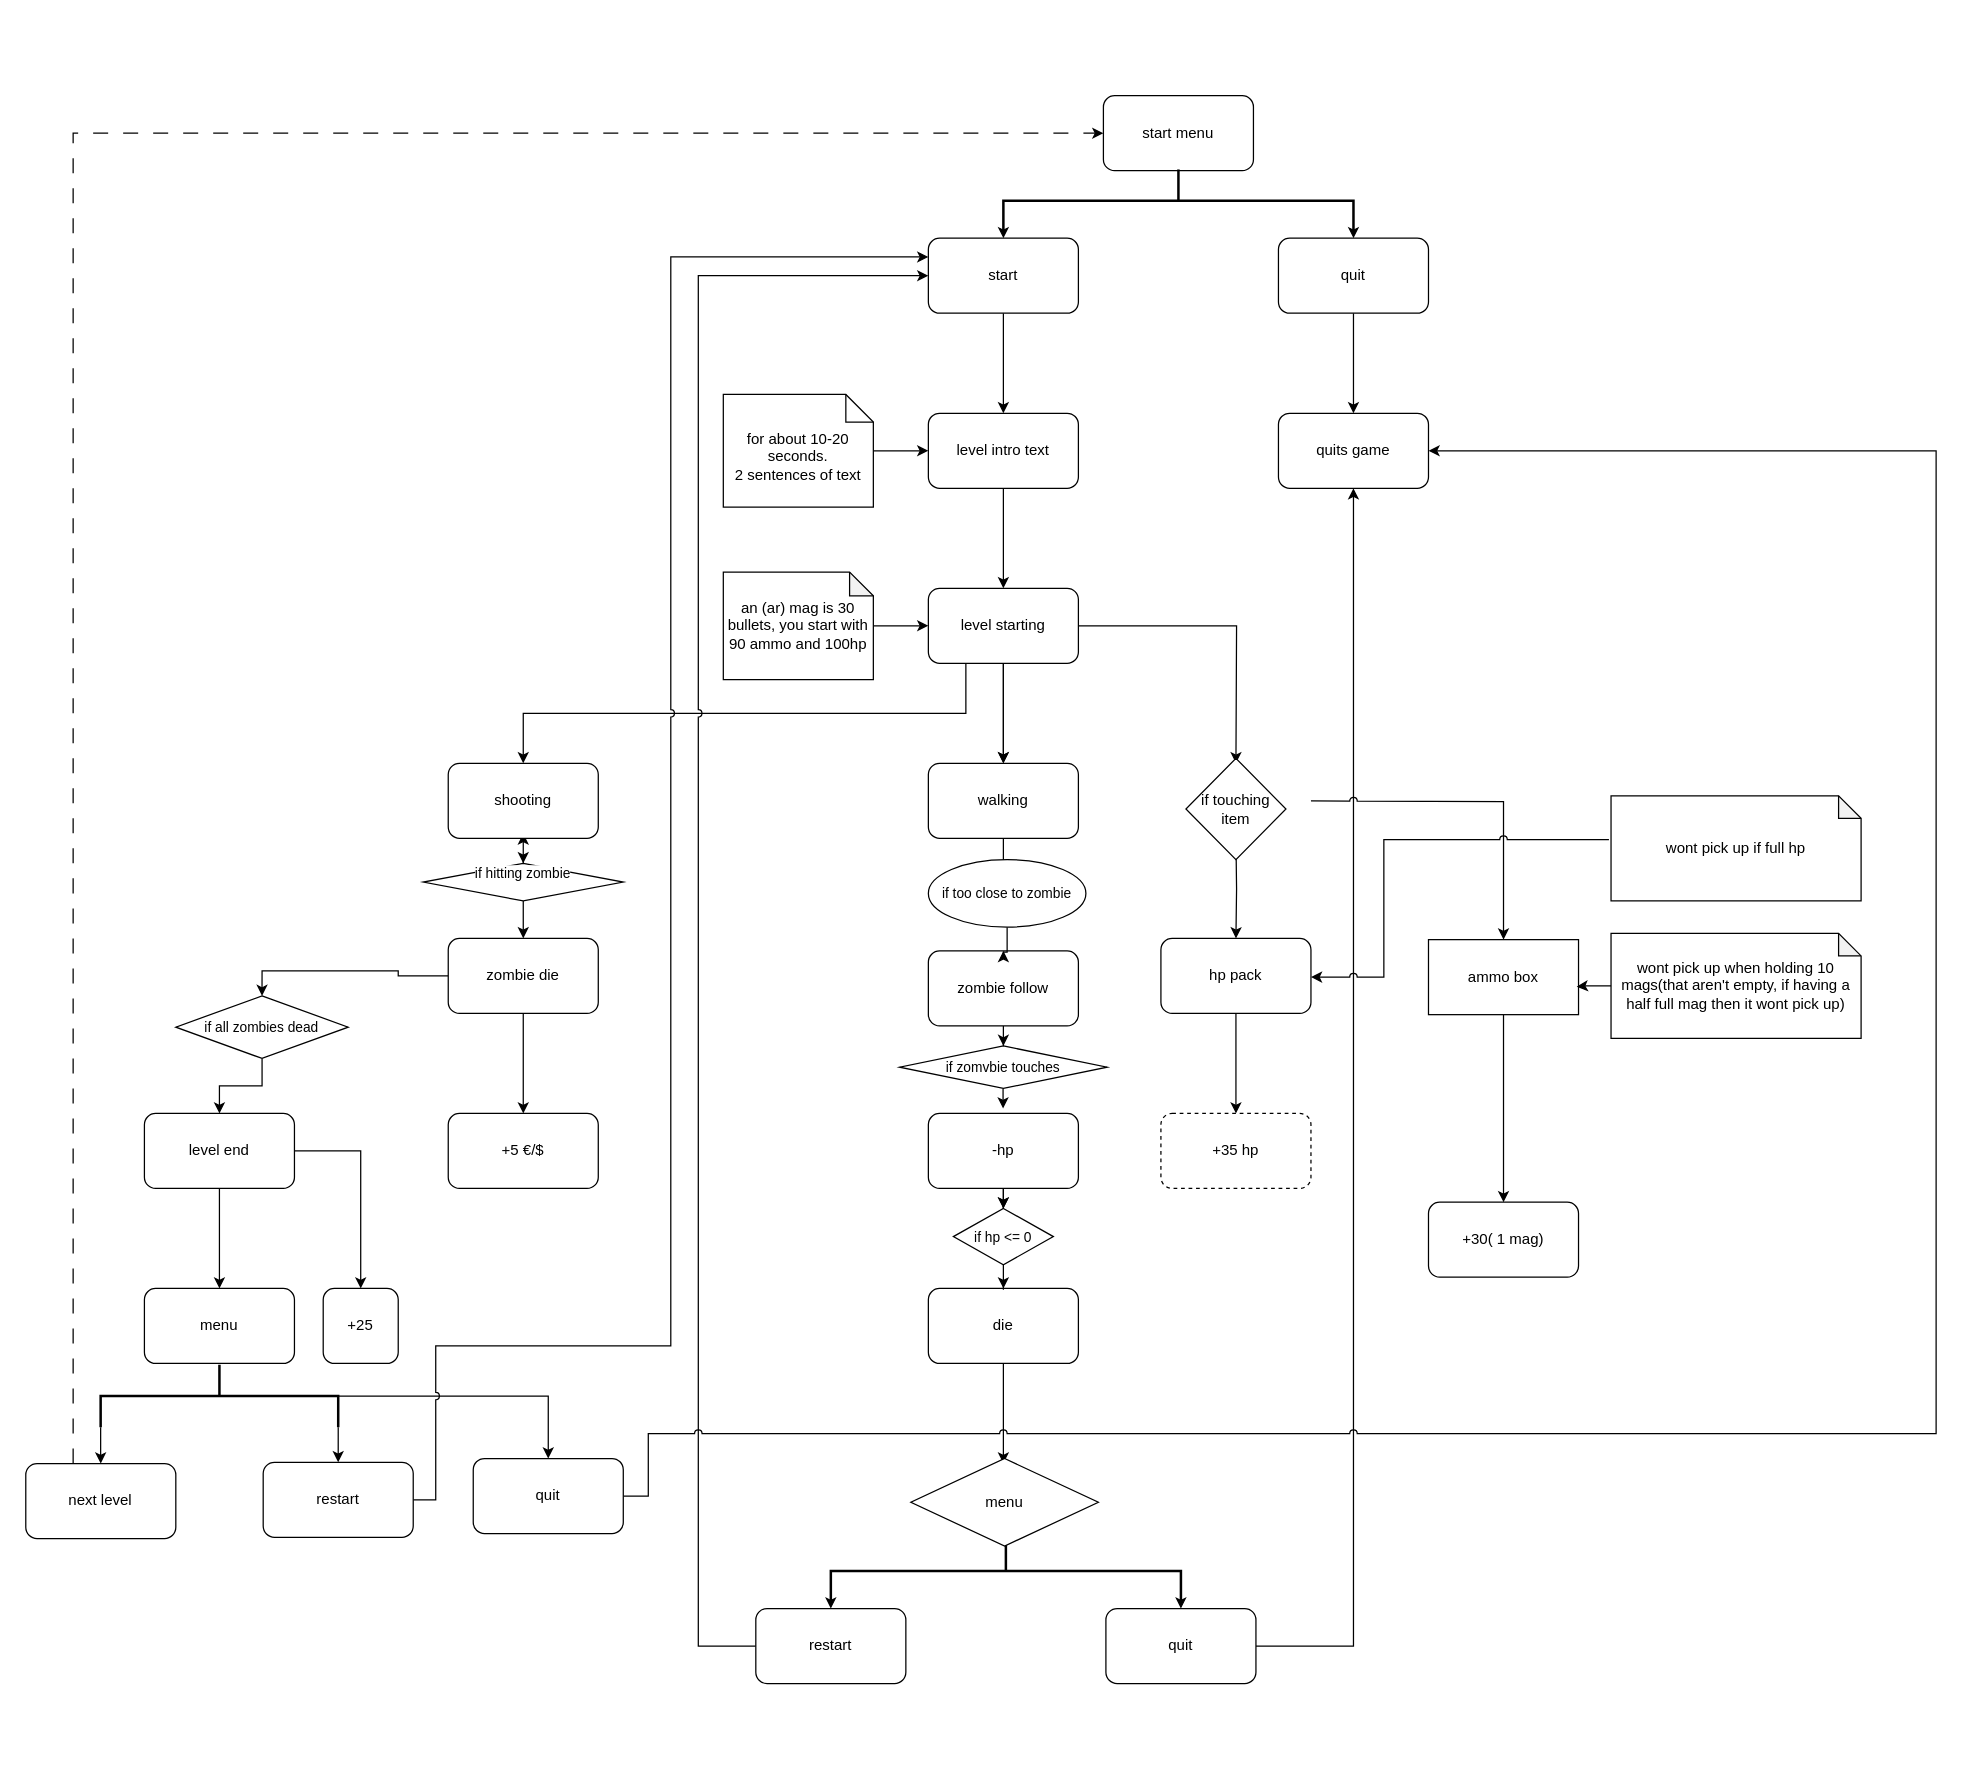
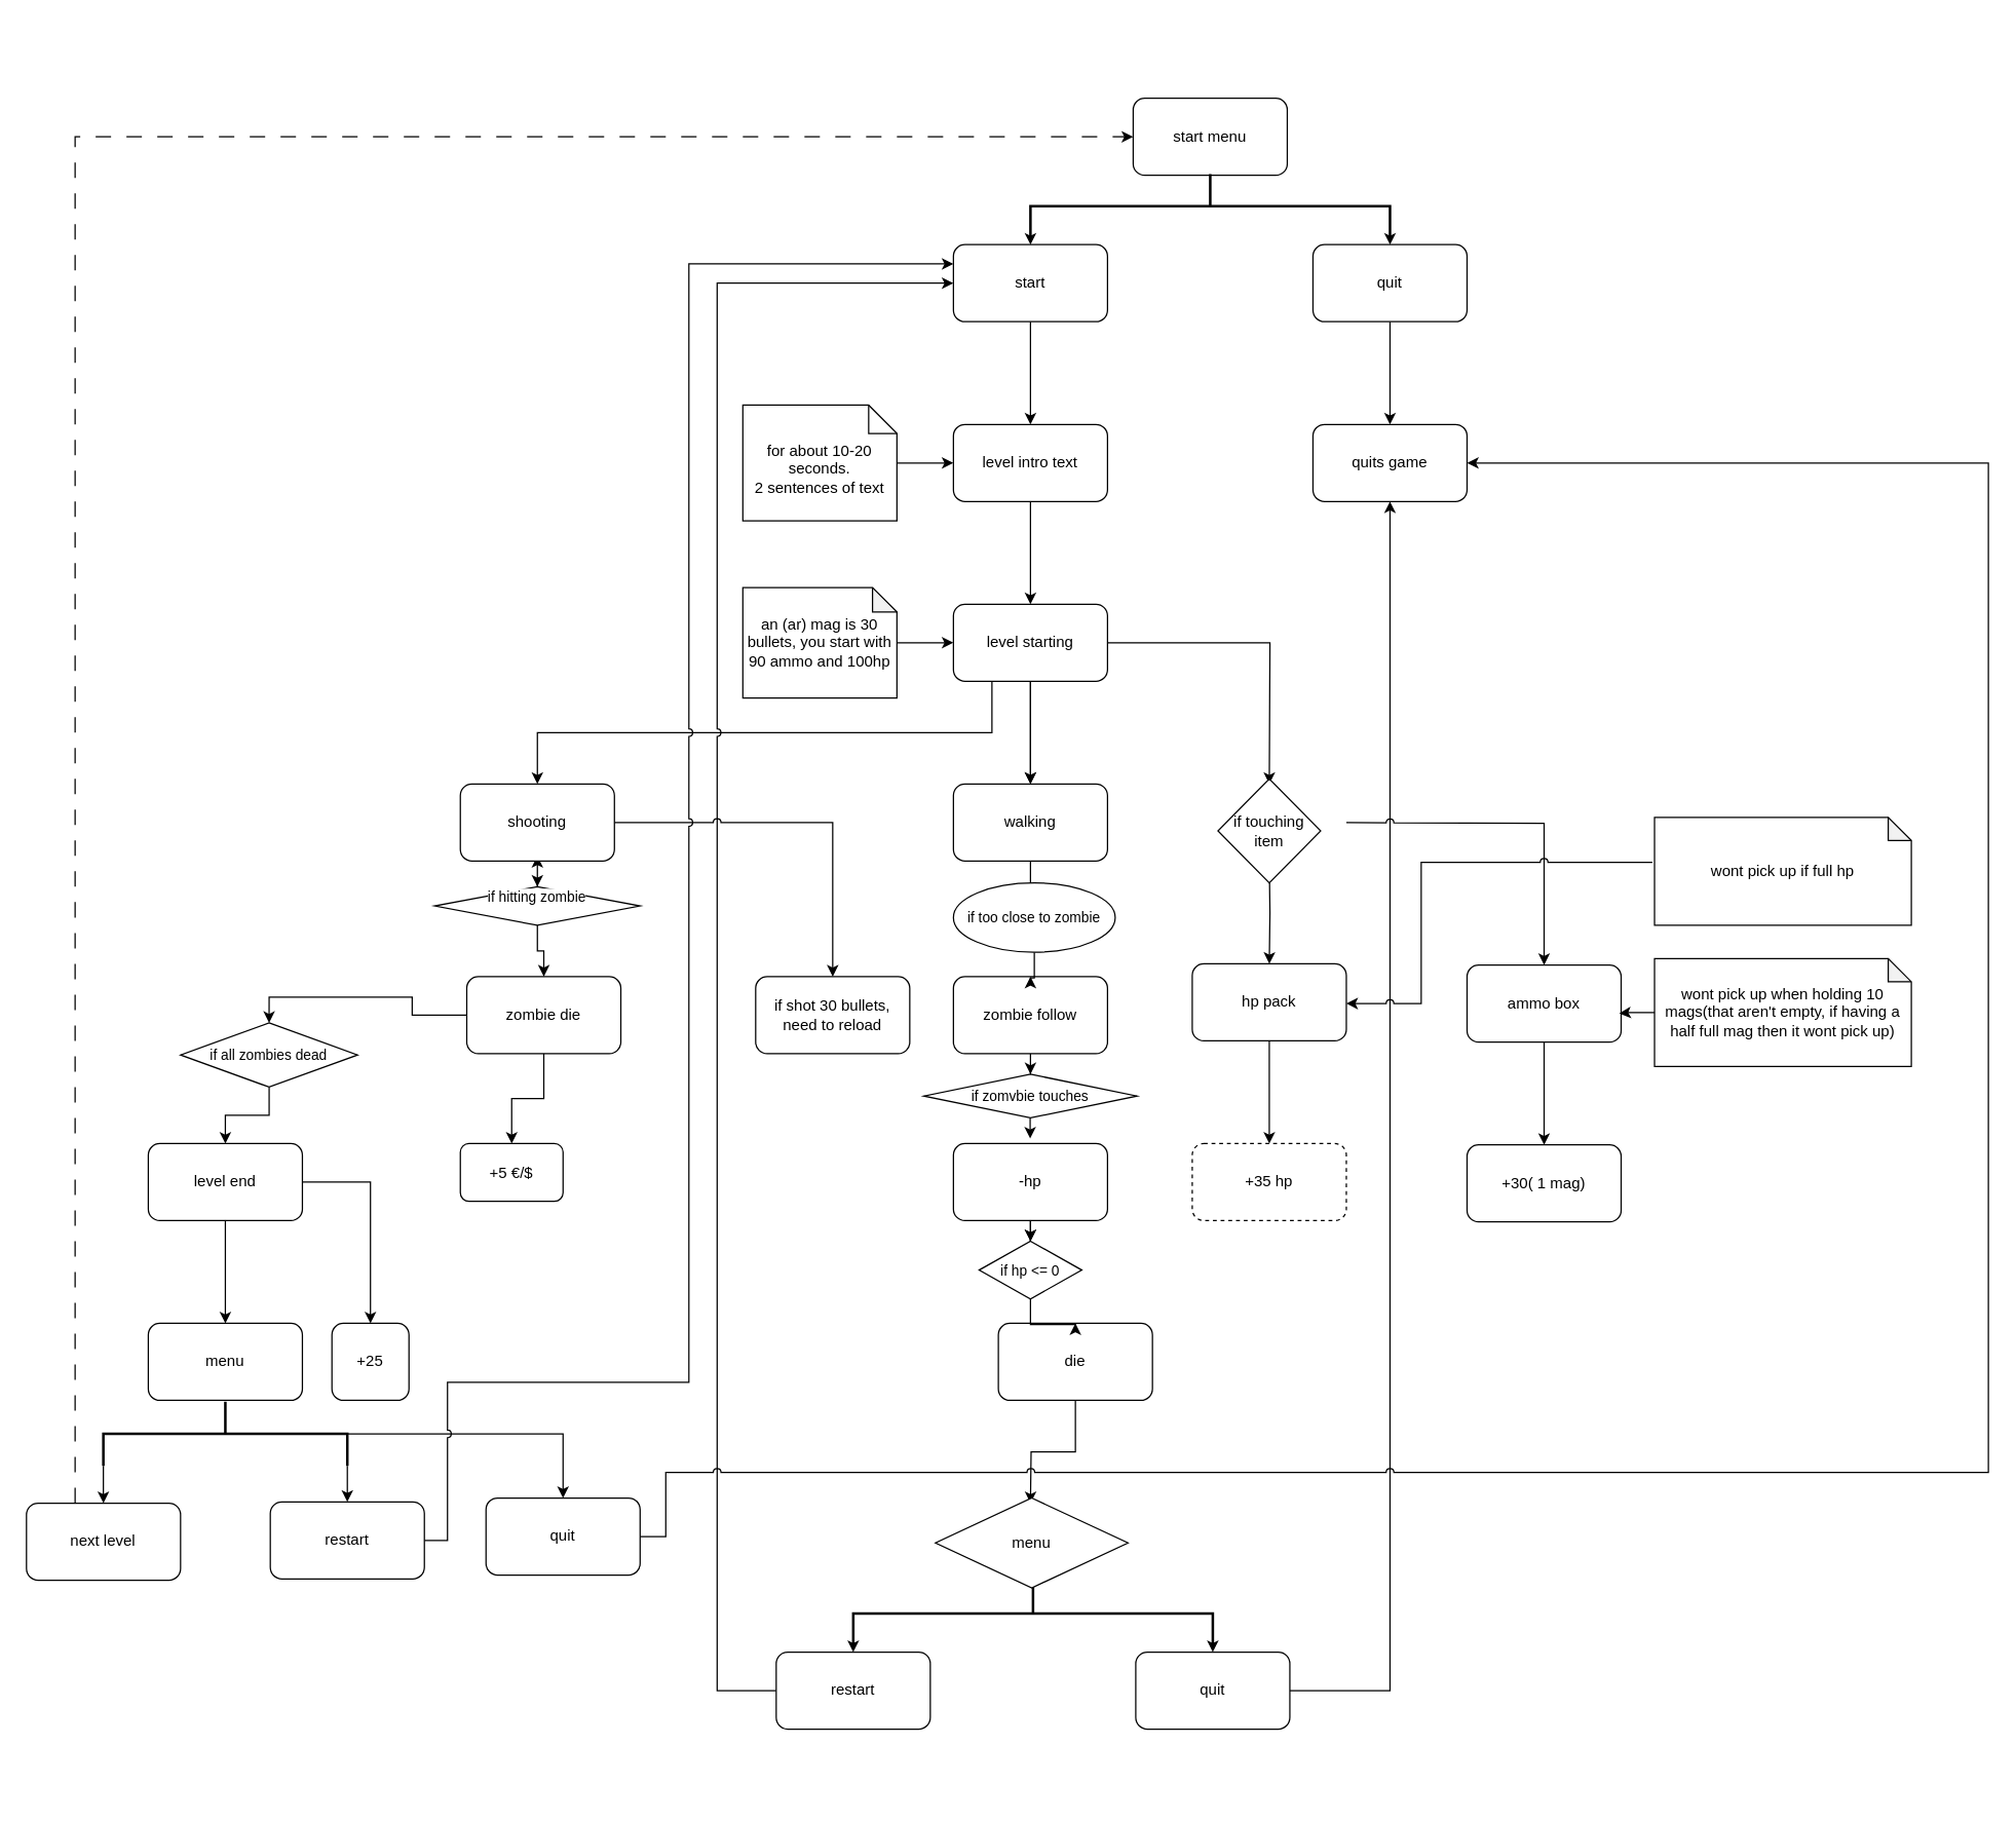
+ <mxCell id="51" style="edgeStyle=orthogonalEdgeStyle;rounded=0;orthogonalLoop=1;jettySize=auto;html=1;jumpStyle=arc;" parent="1" source="53" target="58" edge="1"><mxGeometry relative="1" as="geometry"><mxPoint x="248" y="756" as="targetPoint" /></mxGeometry></mxCell>
- <mxCell id="56" value="zombie die" style="whiteSpace=wrap;html=1;rounded=1;" parent="1" vertex="1"><mxGeometry x="358" y="750" width="120" height="60" as="geometry" /></mxCell>
+ <mxCell id="56" value="zombie die" style="whiteSpace=wrap;html=1;rounded=1;" parent="1" vertex="1"><mxGeometry x="363" y="760" width="120" height="60" as="geometry" /></mxCell>
- <mxCell id="42" value="ammo box" style="whiteSpace=wrap;html=1;rounded=0;" parent="1" vertex="1"><mxGeometry x="1142" y="751" width="120" height="60" as="geometry" /></mxCell>
+ <mxCell id="42" value="ammo box" style="whiteSpace=wrap;html=1;rounded=1;" parent="1" vertex="1"><mxGeometry x="1142" y="751" width="120" height="60" as="geometry" /></mxCell>
+ <mxCell id="58" value="if shot 30 bullets, need to reload" style="rounded=1;whiteSpace=wrap;html=1;" parent="1" vertex="1"><mxGeometry x="588" y="760" width="120" height="60" as="geometry" /></mxCell>
- <mxCell id="57" value="+5 €/$" style="whiteSpace=wrap;html=1;rounded=1;" parent="1" vertex="1"><mxGeometry x="358" y="890" width="120" height="60" as="geometry" /></mxCell>
+ <mxCell id="57" value="+5 €/$" style="whiteSpace=wrap;html=1;rounded=1;" parent="1" vertex="1"><mxGeometry x="358" y="890" width="80" height="45" as="geometry" /></mxCell>
- <mxCell id="43" value="+30( 1 mag)" style="whiteSpace=wrap;html=1;rounded=1;" parent="1" vertex="1"><mxGeometry x="1142" y="961" width="120" height="60" as="geometry" /></mxCell>
+ <mxCell id="43" value="+30( 1 mag)" style="whiteSpace=wrap;html=1;rounded=1;" parent="1" vertex="1"><mxGeometry x="1142" y="891" width="120" height="60" as="geometry" /></mxCell>
- <mxCell id="28" value="die" style="rounded=1;whiteSpace=wrap;html=1;" parent="1" vertex="1"><mxGeometry x="742" y="1030" width="120" height="60" as="geometry" /></mxCell>
+ <mxCell id="28" value="die" style="rounded=1;whiteSpace=wrap;html=1;" parent="1" vertex="1"><mxGeometry x="777" y="1030" width="120" height="60" as="geometry" /></mxCell>
